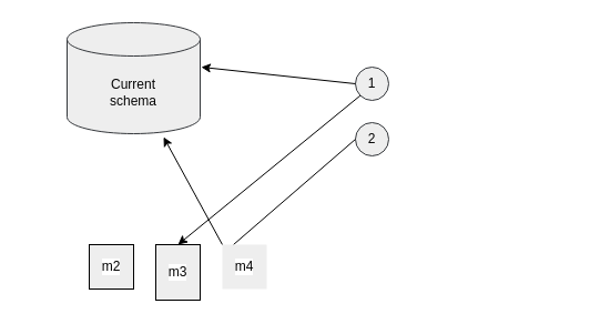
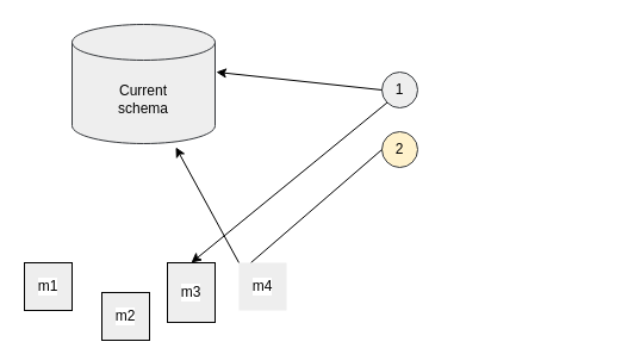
- <mxCell id="4" value="2" style="ellipse;whiteSpace=wrap;html=1;aspect=fixed;fillColor=#eeeeee;strokeColor=#36393d;fontColor=#050505;" vertex="1" parent="1"><mxGeometry x="320" y="110" width="30" height="30" as="geometry" /></mxCell>
+ <mxCell id="4" value="2" style="ellipse;whiteSpace=wrap;html=1;aspect=fixed;fillColor=#fff2cc;strokeColor=#36393d;fontColor=#050505;" vertex="1" parent="1"><mxGeometry x="320" y="110" width="30" height="30" as="geometry" /></mxCell>
+ <mxCell id="13" value="&lt;span style=&quot;background-color: rgb(255, 255, 255);&quot;&gt;&lt;font color=&quot;#000000&quot;&gt;m1&lt;/font&gt;&lt;/span&gt;" style="rounded=0;whiteSpace=wrap;html=1;labelBackgroundColor=default;fillColor=#eeeeee;strokeColor=default;fontStyle=0" vertex="1" parent="1"><mxGeometry x="20" y="220" width="40" height="40" as="geometry" /></mxCell>
- <mxCell id="12" value="&lt;span style=&quot;background-color: rgb(255, 255, 255);&quot;&gt;&lt;font color=&quot;#000000&quot;&gt;m2&lt;/font&gt;&lt;/span&gt;" style="rounded=0;whiteSpace=wrap;html=1;labelBackgroundColor=default;fillColor=#eeeeee;strokeColor=default;fontStyle=0" vertex="1" parent="1"><mxGeometry x="80" y="220" width="40" height="40" as="geometry" /></mxCell>
+ <mxCell id="12" value="&lt;span style=&quot;background-color: rgb(255, 255, 255);&quot;&gt;&lt;font color=&quot;#000000&quot;&gt;m2&lt;/font&gt;&lt;/span&gt;" style="rounded=0;whiteSpace=wrap;html=1;labelBackgroundColor=default;fillColor=#eeeeee;strokeColor=default;fontStyle=0" vertex="1" parent="1"><mxGeometry x="85" y="245" width="40" height="40" as="geometry" /></mxCell>
